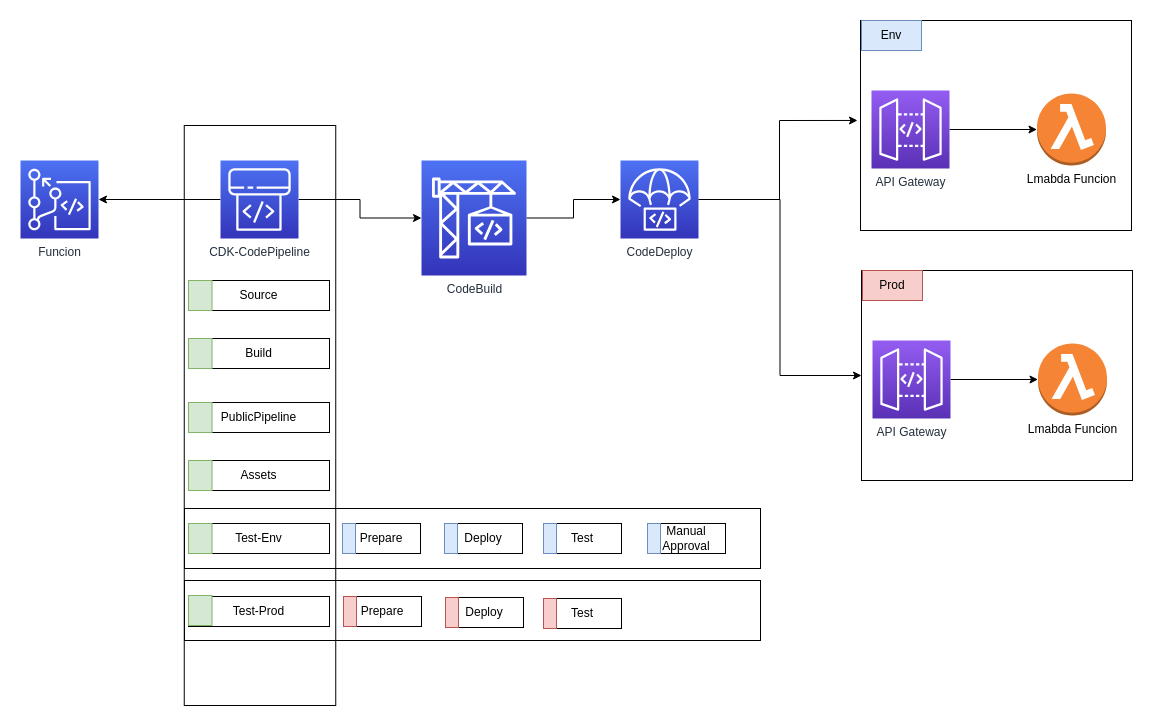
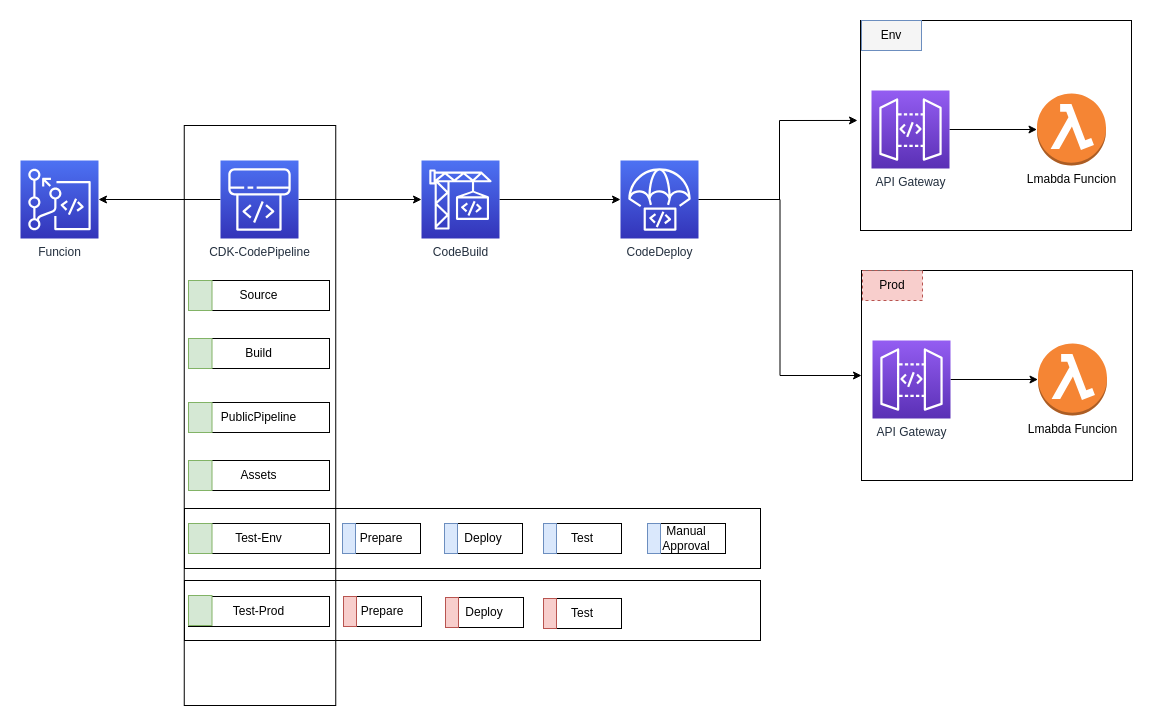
- <mxCell id="6" value="Env" style="rounded=0;whiteSpace=wrap;html=1;fillColor=#dae8fc;strokeColor=#6c8ebf;" vertex="1" parent="4"><mxGeometry x="1" width="60" height="30" as="geometry" /></mxCell>
+ <mxCell id="6" value="Env" style="rounded=0;whiteSpace=wrap;html=1;fillColor=#f5f5f5;strokeColor=#6c8ebf;" vertex="1" parent="4"><mxGeometry x="1" width="60" height="30" as="geometry" /></mxCell>
- <mxCell id="16" value="CodeBuild" style="points=[[0,0,0],[0.25,0,0],[0.5,0,0],[0.75,0,0],[1,0,0],[0,1,0],[0.25,1,0],[0.5,1,0],[0.75,1,0],[1,1,0],[0,0.25,0],[0,0.5,0],[0,0.75,0],[1,0.25,0],[1,0.5,0],[1,0.75,0]];outlineConnect=0;fontColor=#232F3E;gradientColor=#4D72F3;gradientDirection=north;fillColor=#3334B9;strokeColor=#ffffff;dashed=0;verticalLabelPosition=bottom;verticalAlign=top;align=center;html=1;fontSize=12;fontStyle=0;aspect=fixed;shape=mxgraph.aws4.resourceIcon;resIcon=mxgraph.aws4.codebuild;" vertex="1" parent="1"><mxGeometry x="421" y="160" width="105" height="115" as="geometry" /></mxCell>
+ <mxCell id="16" value="CodeBuild" style="points=[[0,0,0],[0.25,0,0],[0.5,0,0],[0.75,0,0],[1,0,0],[0,1,0],[0.25,1,0],[0.5,1,0],[0.75,1,0],[1,1,0],[0,0.25,0],[0,0.5,0],[0,0.75,0],[1,0.25,0],[1,0.5,0],[1,0.75,0]];outlineConnect=0;fontColor=#232F3E;gradientColor=#4D72F3;gradientDirection=north;fillColor=#3334B9;strokeColor=#ffffff;dashed=0;verticalLabelPosition=bottom;verticalAlign=top;align=center;html=1;fontSize=12;fontStyle=0;aspect=fixed;shape=mxgraph.aws4.resourceIcon;resIcon=mxgraph.aws4.codebuild;" vertex="1" parent="1"><mxGeometry x="421" y="160" width="78" height="78" as="geometry" /></mxCell>
- <mxCell id="62" value="Prod" style="rounded=0;whiteSpace=wrap;html=1;fillColor=#f8cecc;strokeColor=#b85450;" vertex="1" parent="60"><mxGeometry x="1" width="60" height="30" as="geometry" /></mxCell>
+ <mxCell id="62" value="Prod" style="rounded=0;whiteSpace=wrap;html=1;fillColor=#f8cecc;strokeColor=#b85450;dashed=1;" vertex="1" parent="60"><mxGeometry x="1" width="60" height="30" as="geometry" /></mxCell>
